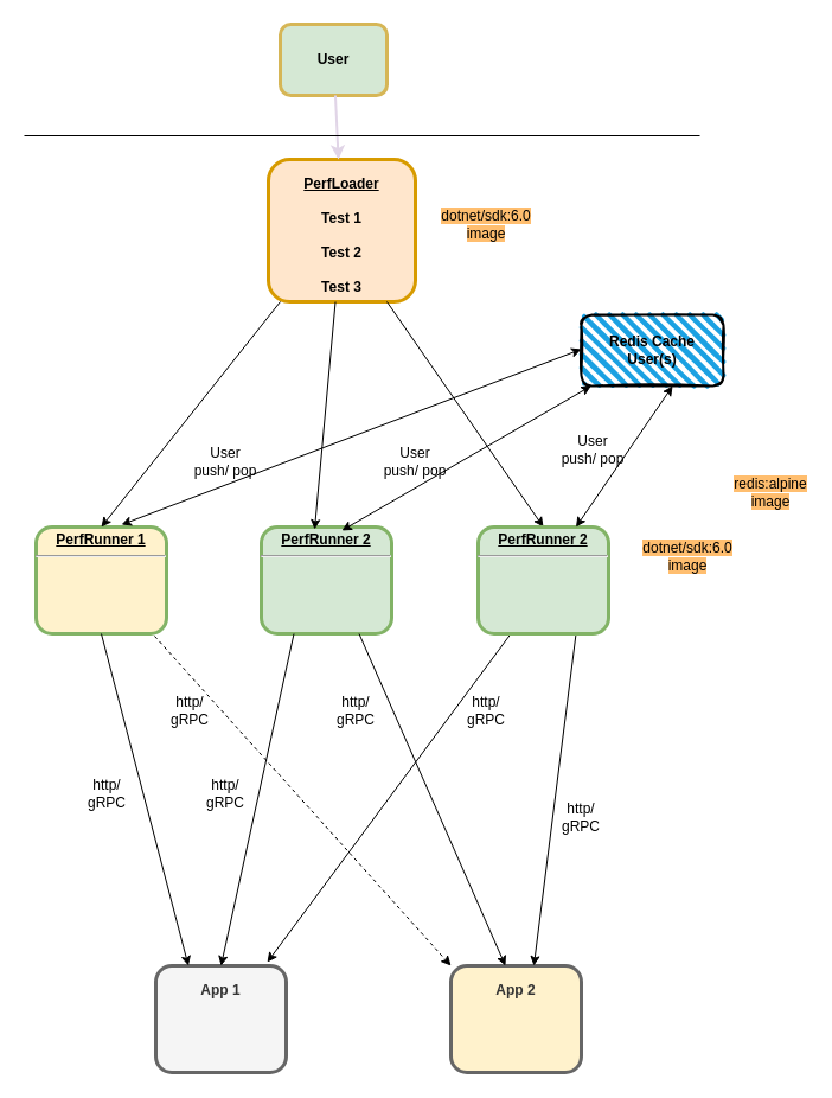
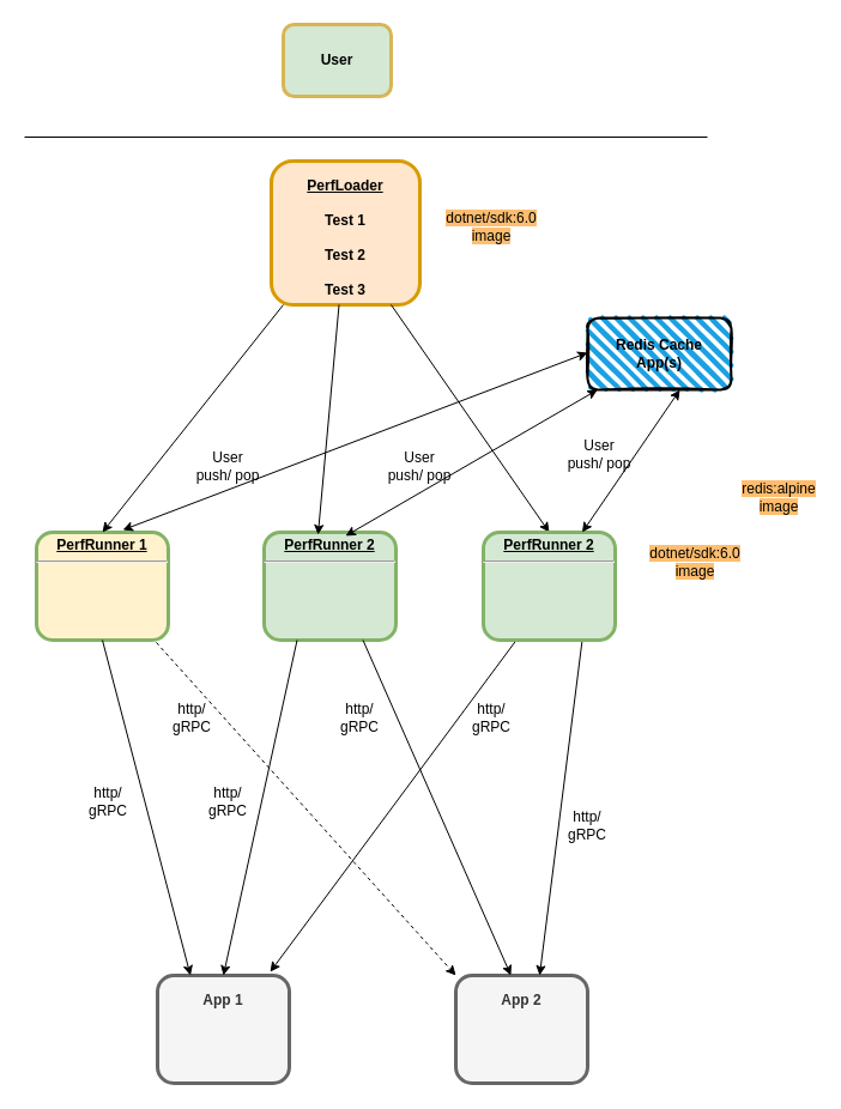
- <mxCell id="5" value="" style="edgeStyle=none;noEdgeStyle=1;strokeColor=#E1D5E7;strokeWidth=2" parent="1" source="3" target="2" edge="1"><mxGeometry width="100" height="100" relative="1" as="geometry"><mxPoint x="10" y="144" as="sourcePoint" /><mxPoint x="110" y="44" as="targetPoint" /></mxGeometry></mxCell>
- <mxCell id="26" value="&lt;b&gt;Redis Cache&lt;br&gt;User(s)&lt;/b&gt;" style="rounded=1;whiteSpace=wrap;html=1;strokeWidth=2;fillWeight=4;hachureGap=8;hachureAngle=45;fillColor=#1ba1e2;sketch=1;" vertex="1" parent="1"><mxGeometry x="490" y="265" width="120" height="60" as="geometry" /></mxCell>
+ <mxCell id="26" value="&lt;b&gt;Redis Cache&lt;br&gt;App(s)&lt;/b&gt;" style="rounded=1;whiteSpace=wrap;html=1;strokeWidth=2;fillWeight=4;hachureGap=8;hachureAngle=45;fillColor=#1ba1e2;sketch=1;" vertex="1" parent="1"><mxGeometry x="490" y="265" width="120" height="60" as="geometry" /></mxCell>
- <mxCell id="8" value="&lt;div&gt;&lt;br&gt;&lt;/div&gt;&lt;div&gt;App 2&lt;/div&gt;" style="verticalAlign=middle;align=center;overflow=fill;fontSize=12;fontFamily=Helvetica;html=1;rounded=1;fontStyle=1;strokeWidth=3;fillColor=#fff2cc;fontColor=#333333;strokeColor=#666666;" vertex="1" parent="1"><mxGeometry x="380" y="814" width="110" height="90" as="geometry" /></mxCell>
+ <mxCell id="8" value="&lt;div&gt;&lt;br&gt;&lt;/div&gt;&lt;div&gt;App 2&lt;/div&gt;" style="verticalAlign=middle;align=center;overflow=fill;fontSize=12;fontFamily=Helvetica;html=1;rounded=1;fontStyle=1;strokeWidth=3;fillColor=#f5f5f5;fontColor=#333333;strokeColor=#666666;" vertex="1" parent="1"><mxGeometry x="380" y="814" width="110" height="90" as="geometry" /></mxCell>
